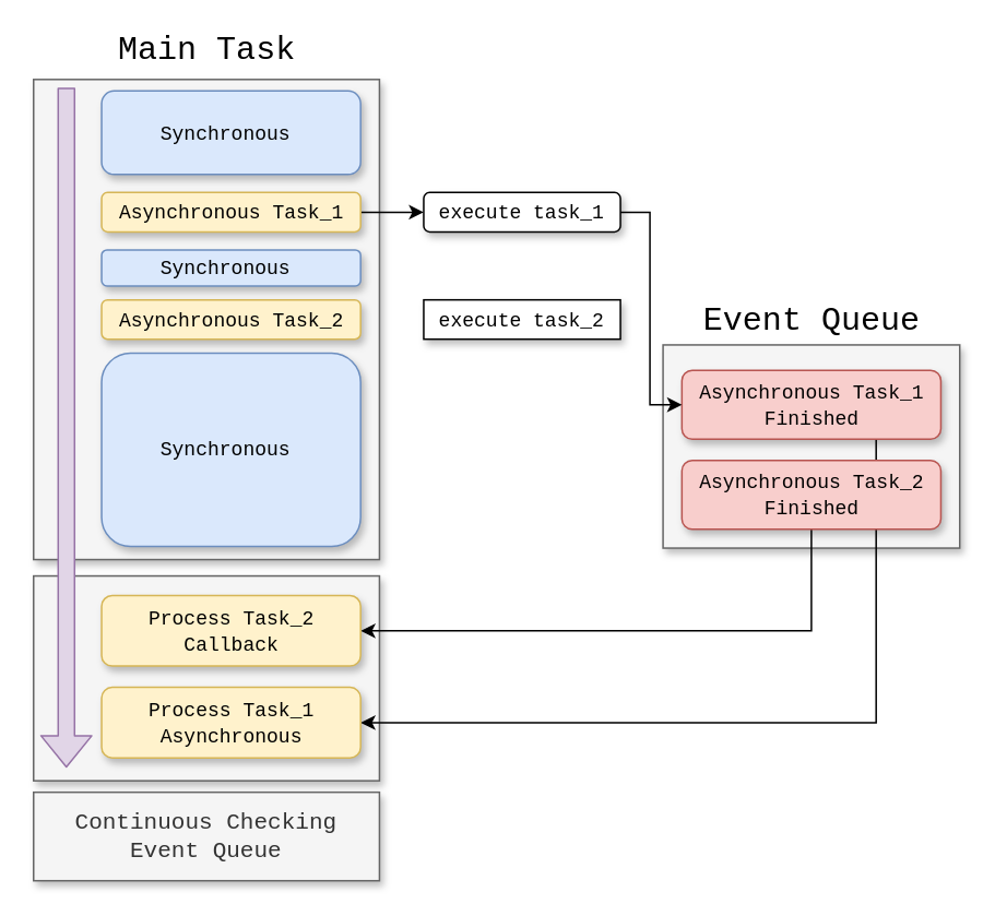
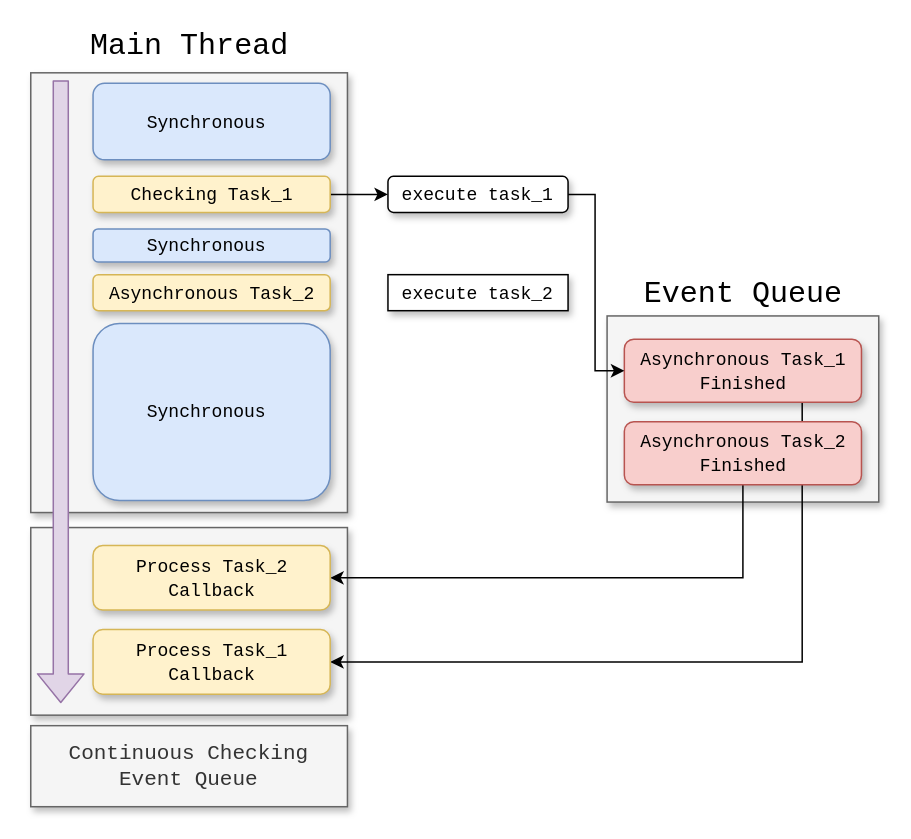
- <mxCell id="15" value="&lt;font face=&quot;Courier New&quot; style=&quot;font-size: 20px&quot;&gt;Main Task&lt;/font&gt;" style="text;html=1;strokeColor=none;fillColor=none;align=center;verticalAlign=middle;whiteSpace=wrap;rounded=0;" vertex="1" parent="1"><mxGeometry x="48.5" y="20" width="154" height="20" as="geometry" /></mxCell>
+ <mxCell id="15" value="&lt;font face=&quot;Courier New&quot; style=&quot;font-size: 20px&quot;&gt;Main Thread&lt;/font&gt;" style="text;html=1;strokeColor=none;fillColor=none;align=center;verticalAlign=middle;whiteSpace=wrap;rounded=0;" vertex="1" parent="1"><mxGeometry x="48.5" y="20" width="154" height="20" as="geometry" /></mxCell>
- <mxCell id="6" value="&lt;font face=&quot;Courier New&quot;&gt;Asynchronous Task_1&lt;/font&gt;" style="rounded=1;whiteSpace=wrap;html=1;shadow=1;fillColor=#fff2cc;strokeColor=#d6b656;" vertex="1" parent="1"><mxGeometry x="61.5" y="117" width="158" height="24" as="geometry" /></mxCell>
+ <mxCell id="6" value="&lt;font face=&quot;Courier New&quot;&gt;Checking Task_1&lt;/font&gt;" style="rounded=1;whiteSpace=wrap;html=1;shadow=1;fillColor=#fff2cc;strokeColor=#d6b656;" vertex="1" parent="1"><mxGeometry x="61.5" y="117" width="158" height="24" as="geometry" /></mxCell>
- <mxCell id="21" value="&lt;font face=&quot;Courier New&quot;&gt;Process Task_1 Asynchronous&lt;/font&gt;" style="rounded=1;whiteSpace=wrap;html=1;shadow=1;fillColor=#fff2cc;strokeColor=#d6b656;" vertex="1" parent="1"><mxGeometry x="61.5" y="419" width="158" height="43" as="geometry" /></mxCell>
+ <mxCell id="21" value="&lt;font face=&quot;Courier New&quot;&gt;Process Task_1 Callback&lt;/font&gt;" style="rounded=1;whiteSpace=wrap;html=1;shadow=1;fillColor=#fff2cc;strokeColor=#d6b656;" vertex="1" parent="1"><mxGeometry x="61.5" y="419" width="158" height="43" as="geometry" /></mxCell>
